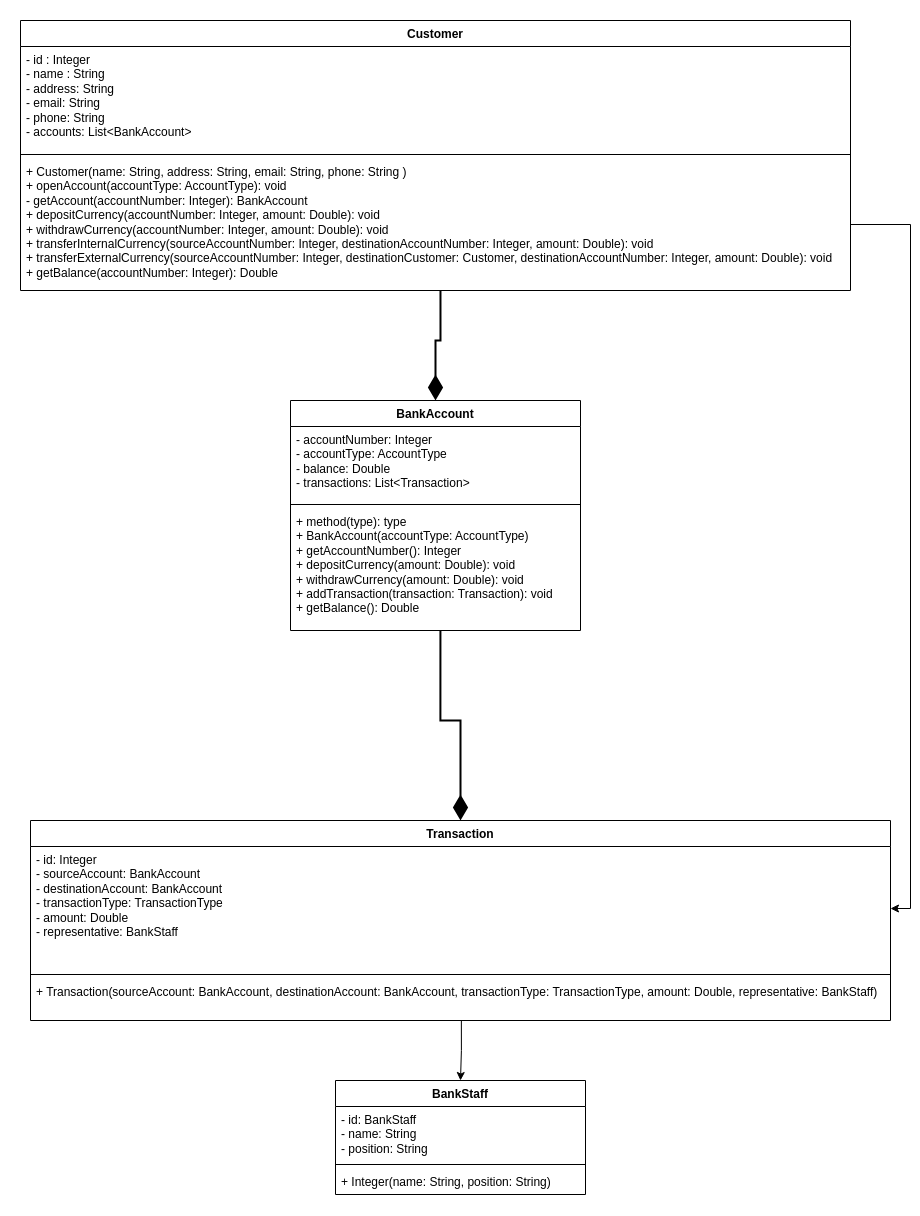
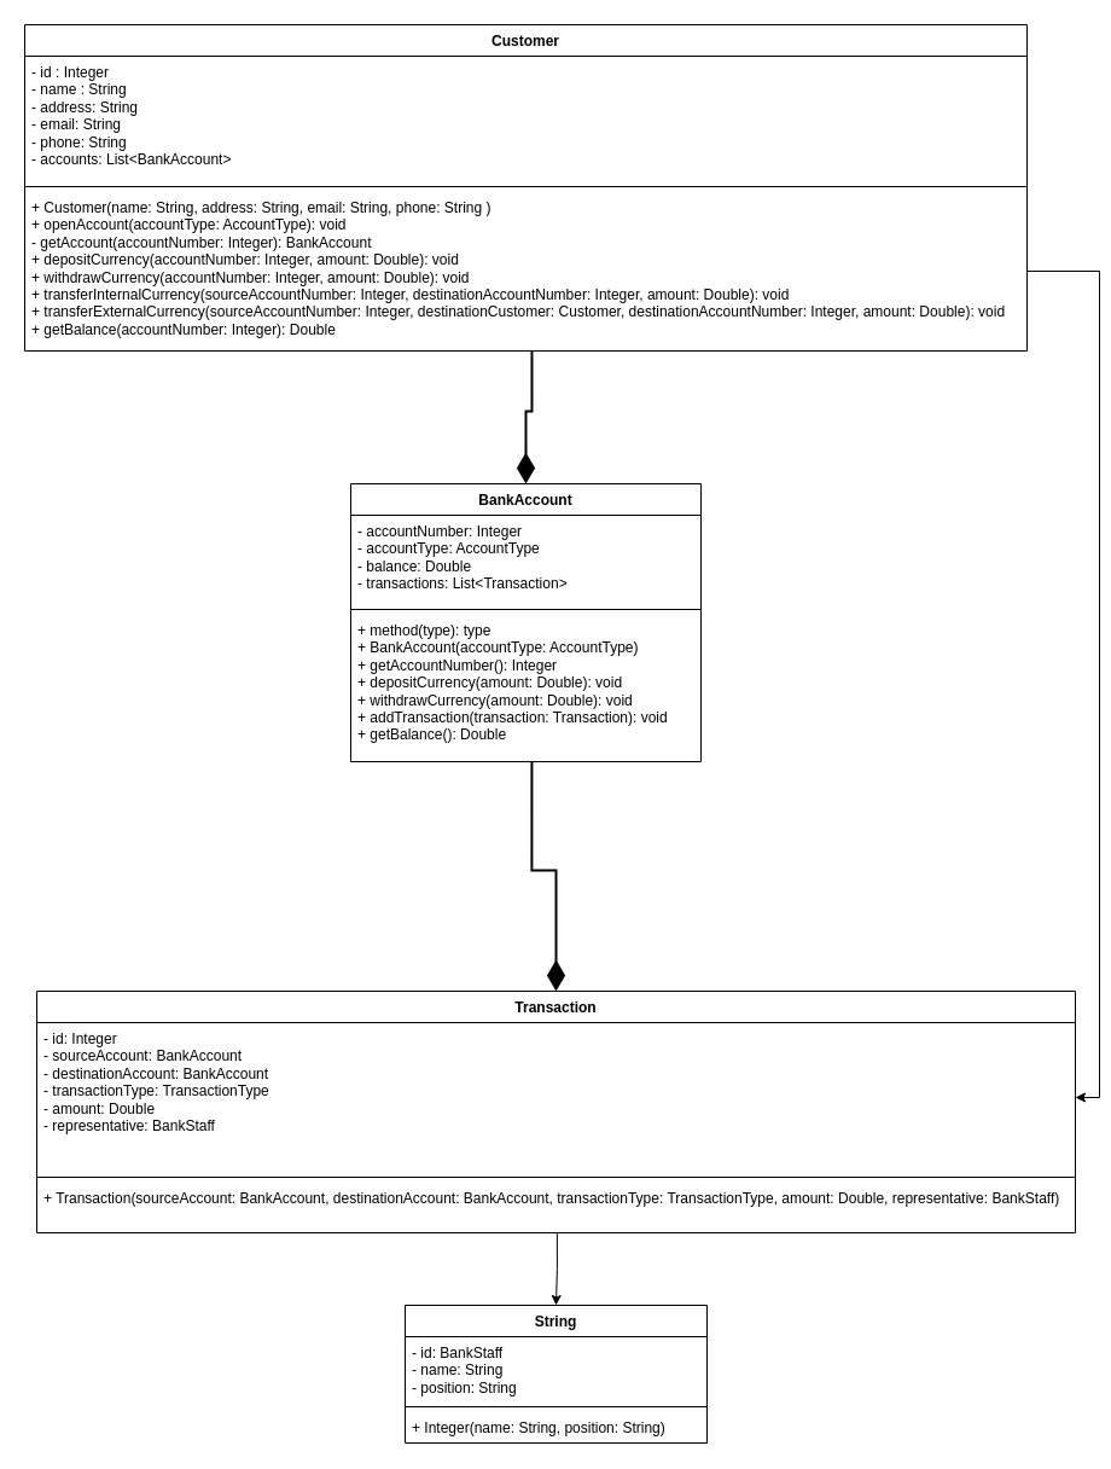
- <mxCell id="14" value="BankStaff" style="swimlane;fontStyle=1;align=center;verticalAlign=top;childLayout=stackLayout;horizontal=1;startSize=26;horizontalStack=0;resizeParent=1;resizeParentMax=0;resizeLast=0;collapsible=1;marginBottom=0;whiteSpace=wrap;html=1;" vertex="1" parent="1"><mxGeometry x="335" y="1080" width="250" height="114" as="geometry" /></mxCell>
+ <mxCell id="14" value="String" style="swimlane;fontStyle=1;align=center;verticalAlign=top;childLayout=stackLayout;horizontal=1;startSize=26;horizontalStack=0;resizeParent=1;resizeParentMax=0;resizeLast=0;collapsible=1;marginBottom=0;whiteSpace=wrap;html=1;" vertex="1" parent="1"><mxGeometry x="335" y="1080" width="250" height="114" as="geometry" /></mxCell>
